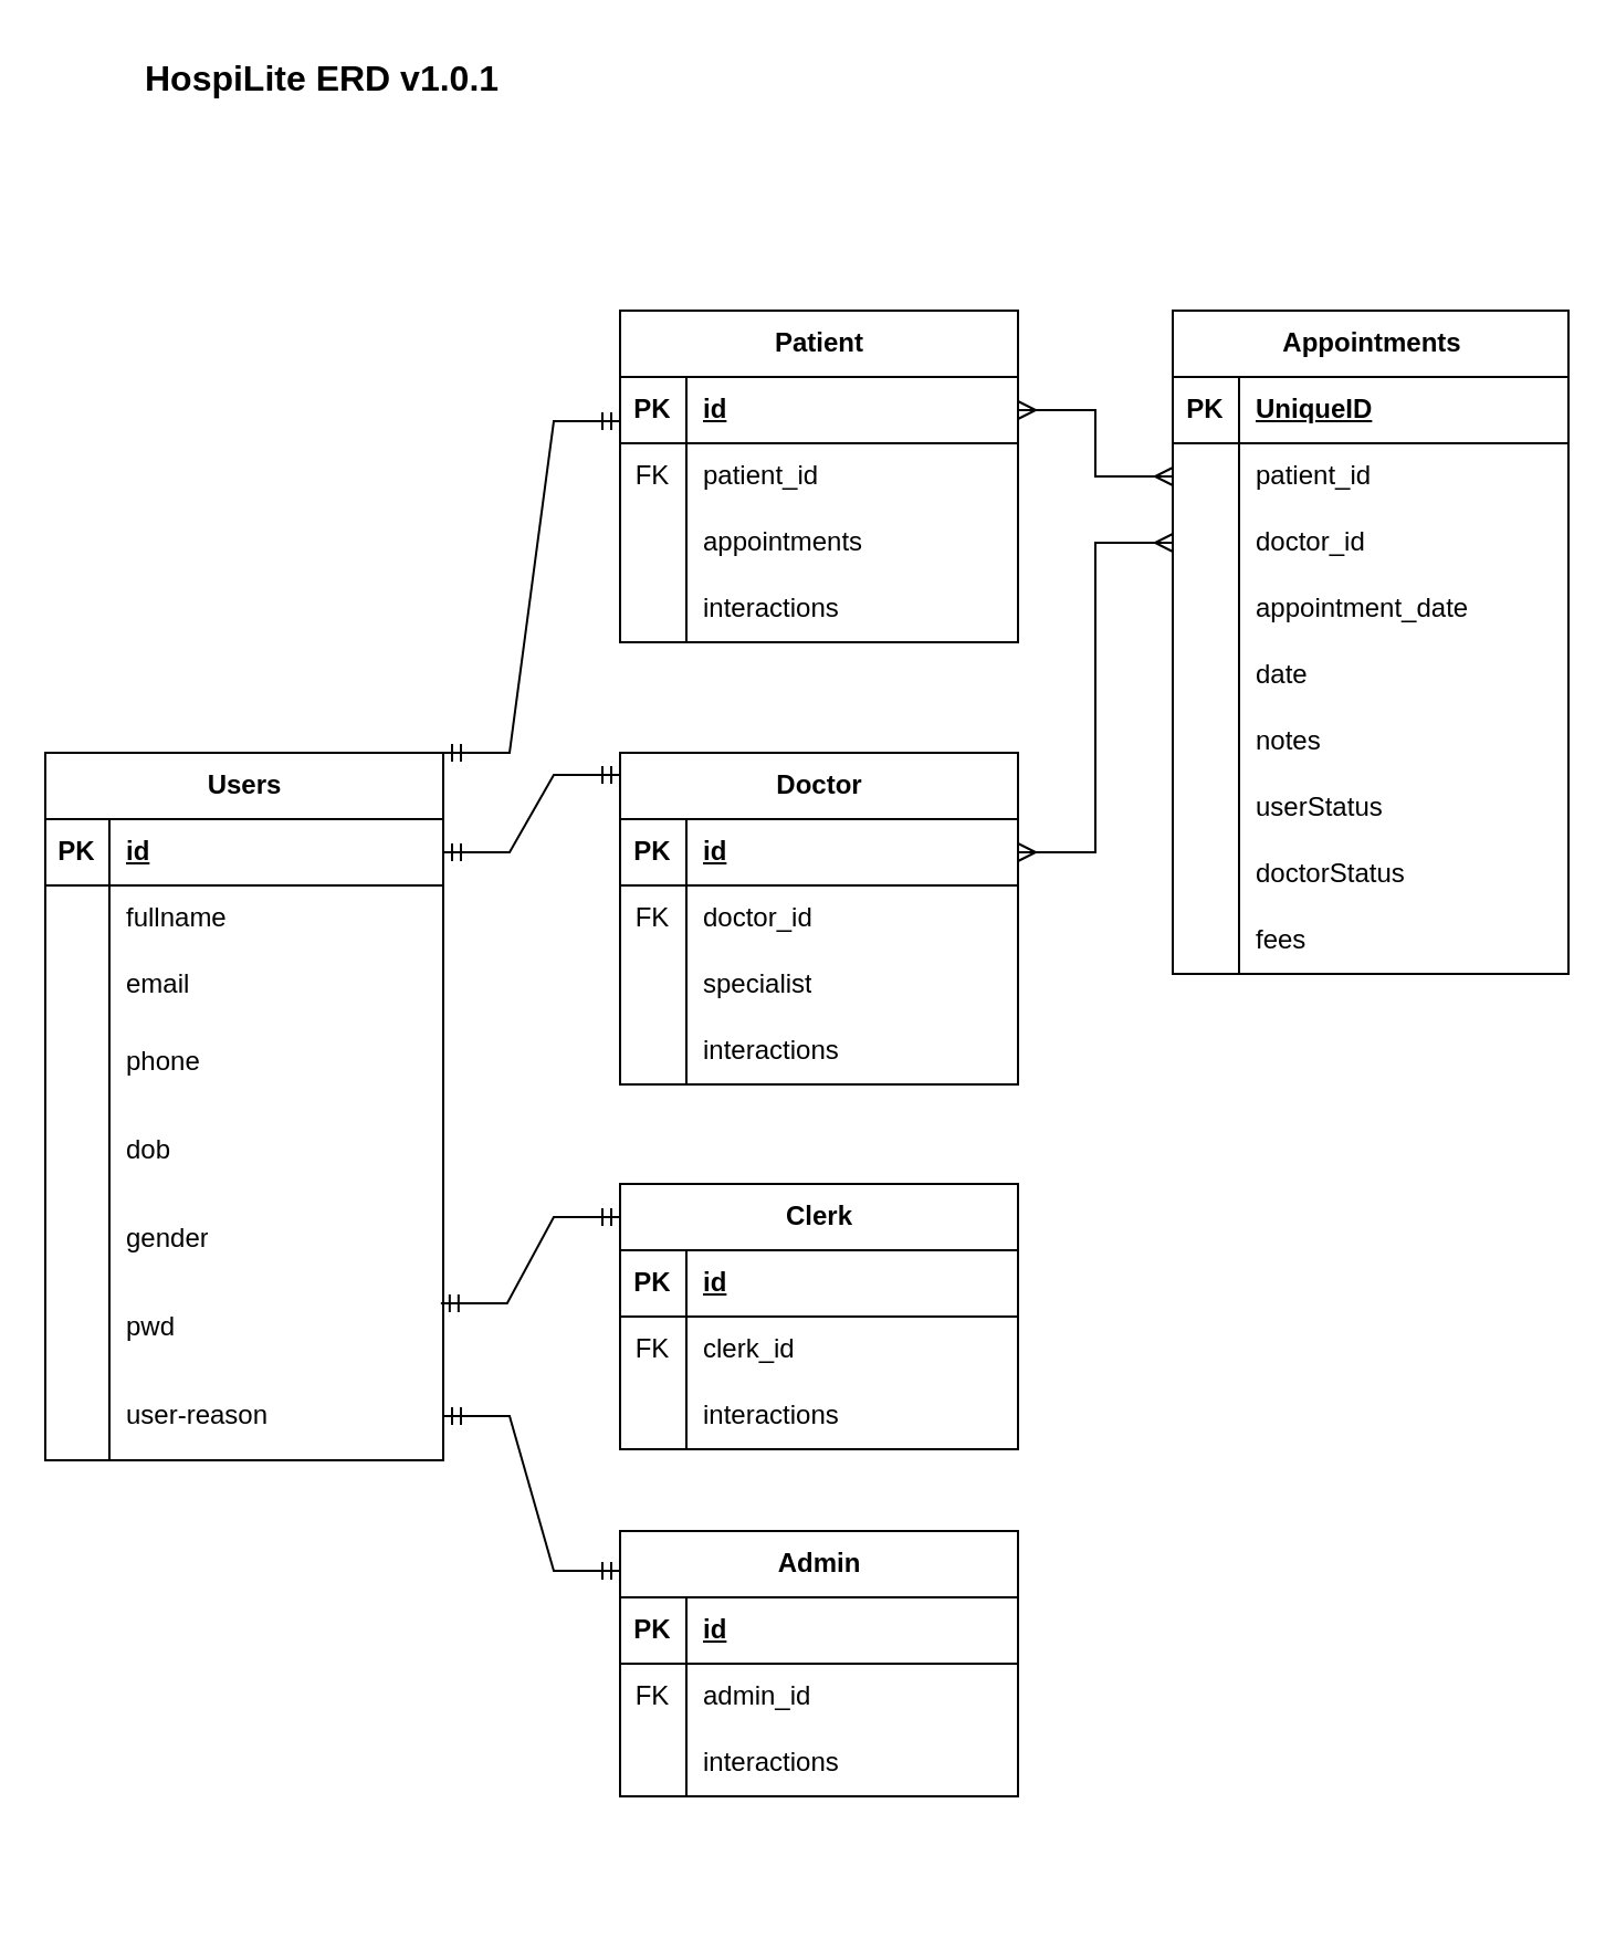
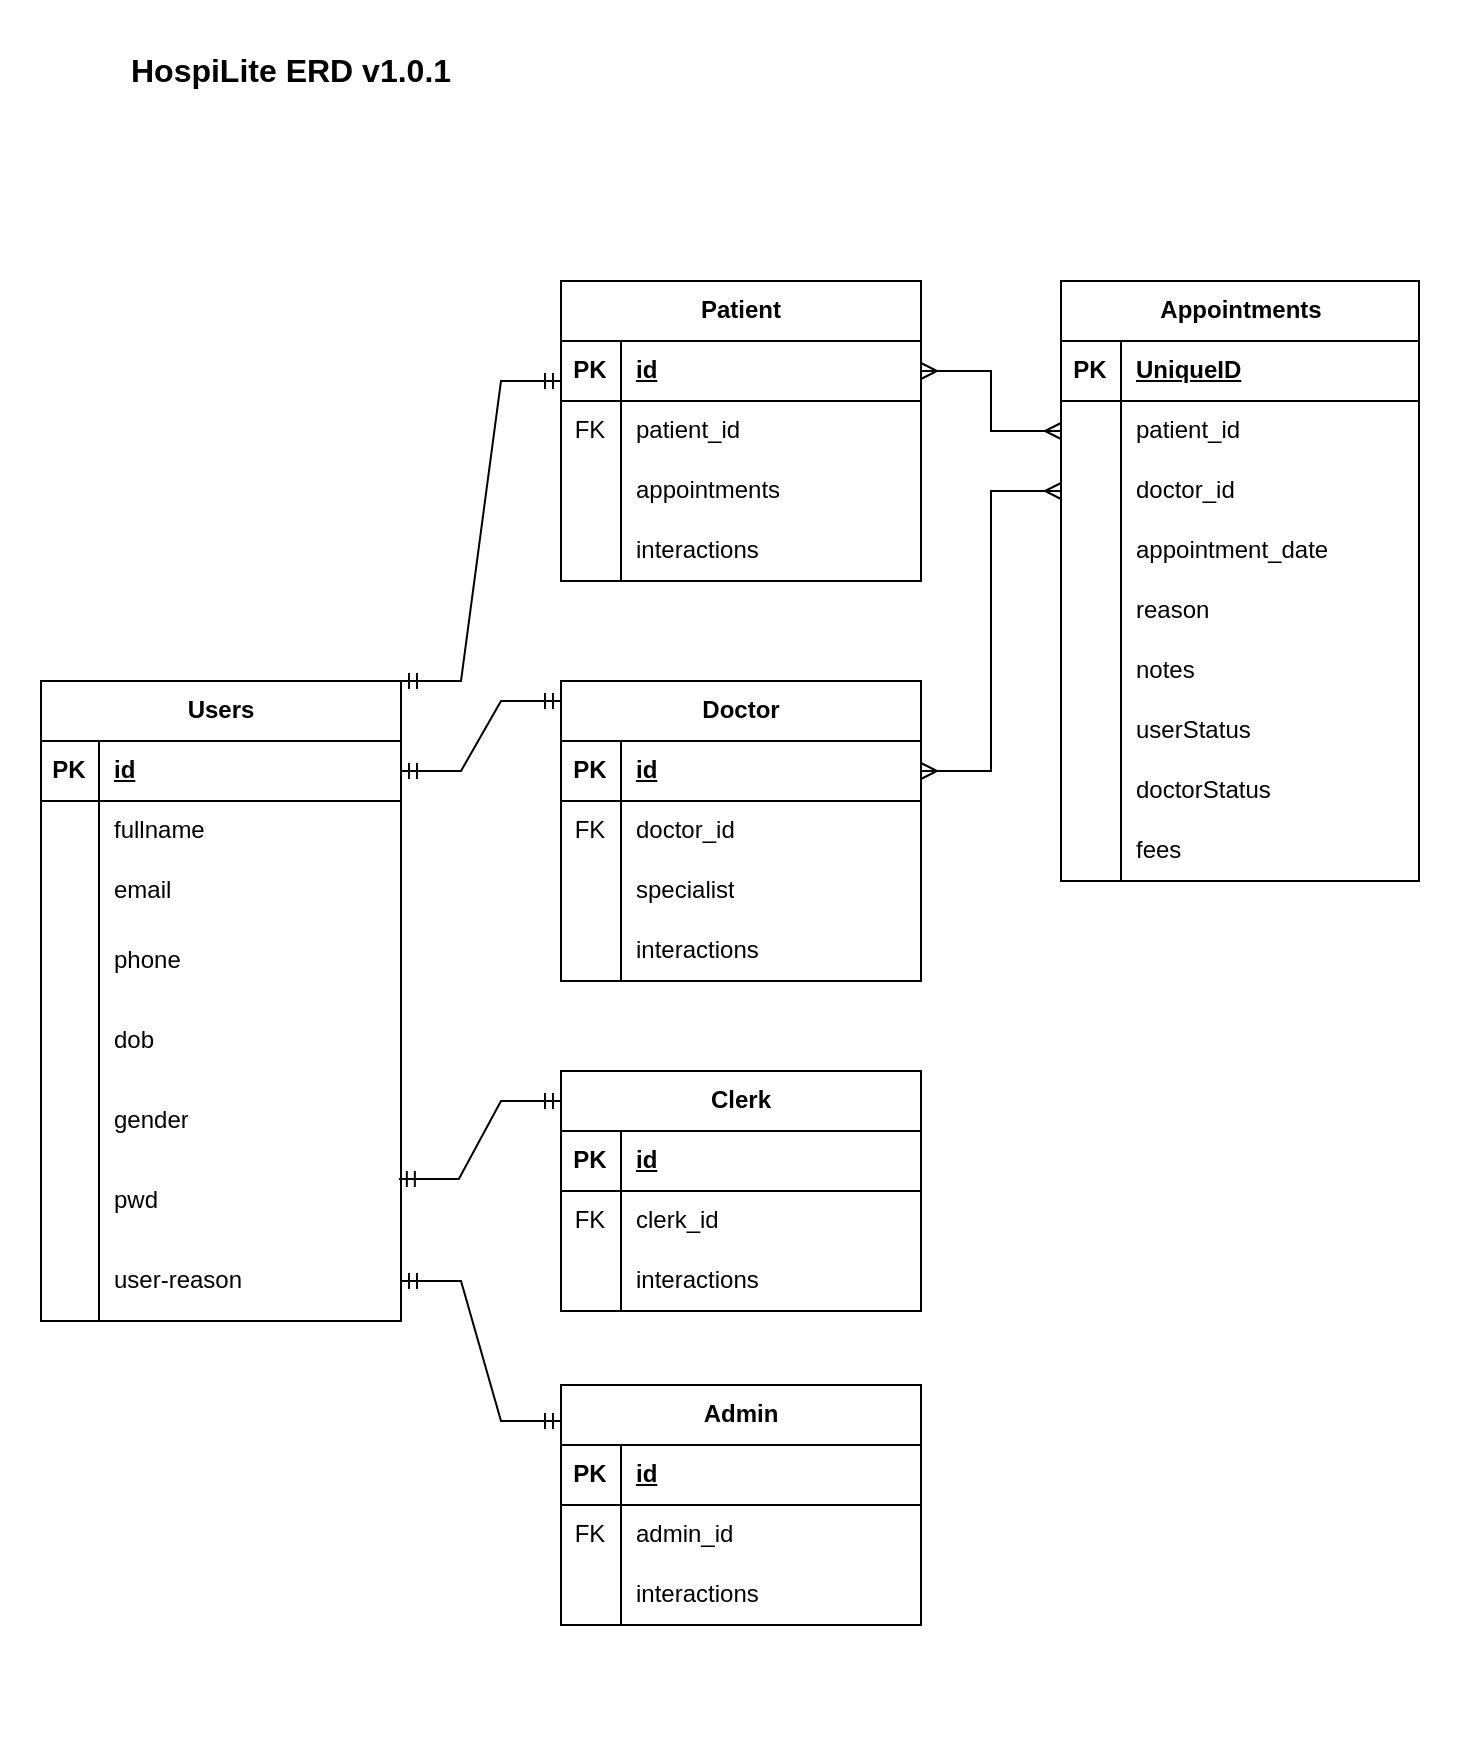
- <mxCell id="93" value="date" style="shape=partialRectangle;connectable=0;fillColor=none;top=0;left=0;bottom=0;right=0;align=left;spacingLeft=6;overflow=hidden;whiteSpace=wrap;html=1;" vertex="1" parent="91"><mxGeometry x="30" width="149" height="30" as="geometry"><mxRectangle width="149" height="30" as="alternateBounds" /></mxGeometry></mxCell>
+ <mxCell id="93" value="reason" style="shape=partialRectangle;connectable=0;fillColor=none;top=0;left=0;bottom=0;right=0;align=left;spacingLeft=6;overflow=hidden;whiteSpace=wrap;html=1;" vertex="1" parent="91"><mxGeometry x="30" width="149" height="30" as="geometry"><mxRectangle width="149" height="30" as="alternateBounds" /></mxGeometry></mxCell>
